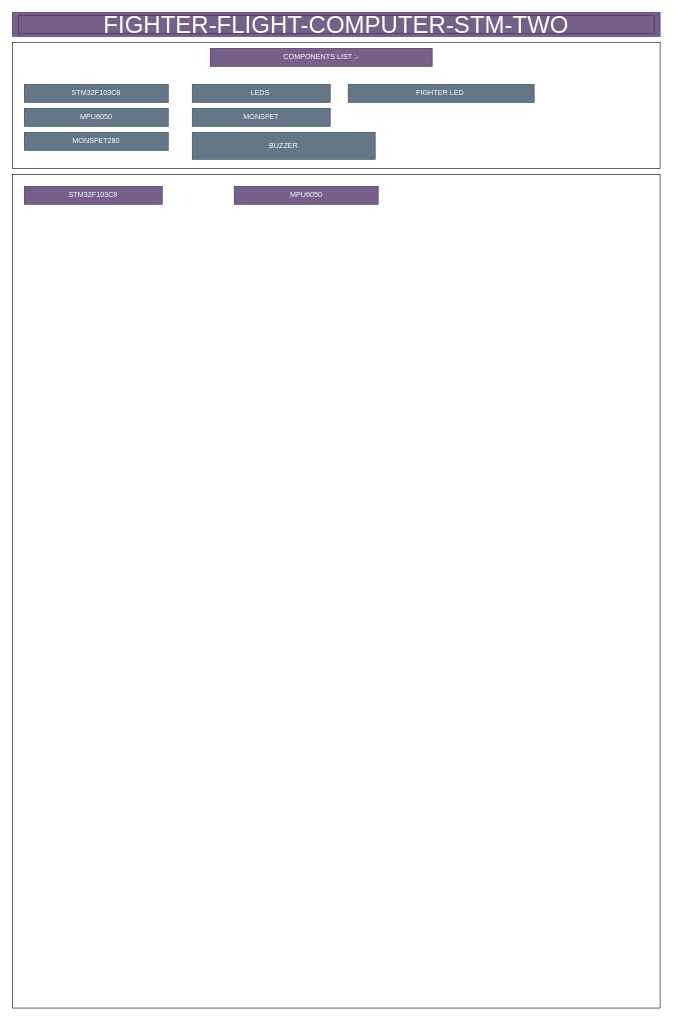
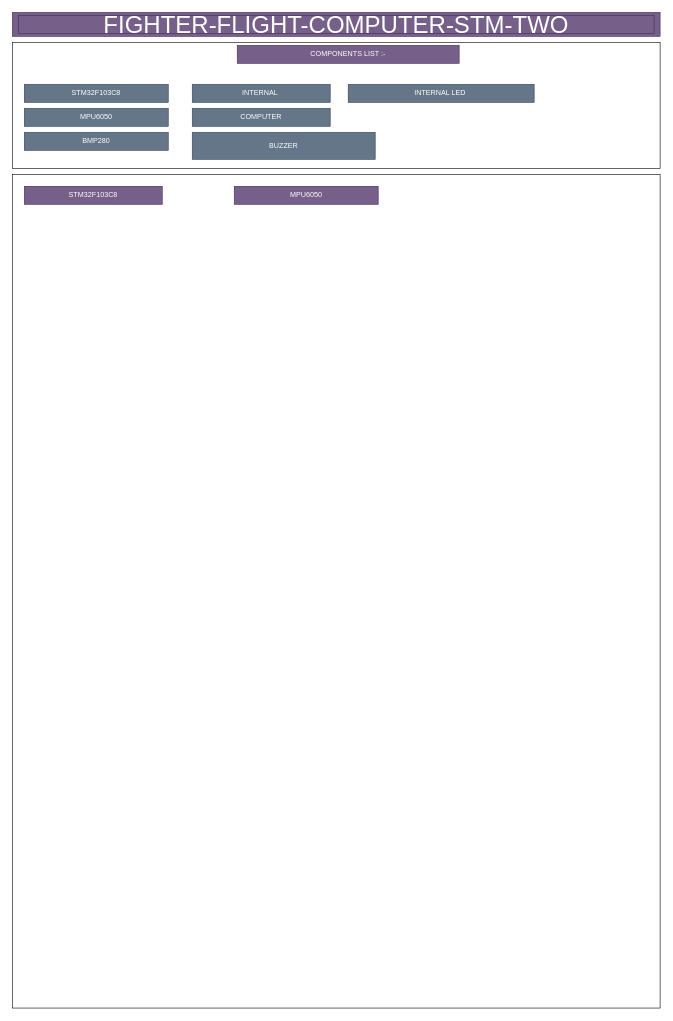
- <mxCell id="5" value="COMPONENTS LIST :-" style="text;html=1;strokeColor=#432D57;fillColor=#76608a;align=center;verticalAlign=middle;whiteSpace=wrap;rounded=0;fontSize=12;fontColor=#ffffff;" vertex="1" parent="1"><mxGeometry x="350" y="80" width="370" height="30" as="geometry" /></mxCell>
+ <mxCell id="5" value="COMPONENTS LIST :-" style="text;html=1;strokeColor=#432D57;fillColor=#76608a;align=center;verticalAlign=middle;whiteSpace=wrap;rounded=0;fontSize=12;fontColor=#ffffff;" vertex="1" parent="1"><mxGeometry x="395" y="75" width="370" height="30" as="geometry" /></mxCell>
- <mxCell id="9" value="LEDS&amp;nbsp;" style="text;html=1;strokeColor=#314354;fillColor=#647687;align=center;verticalAlign=middle;whiteSpace=wrap;rounded=0;fontSize=12;fontColor=#ffffff;" vertex="1" parent="1"><mxGeometry x="320" y="140" width="230" height="30" as="geometry" /></mxCell>
+ <mxCell id="9" value="INTERNAL&amp;nbsp;" style="text;html=1;strokeColor=#314354;fillColor=#647687;align=center;verticalAlign=middle;whiteSpace=wrap;rounded=0;fontSize=12;fontColor=#ffffff;" vertex="1" parent="1"><mxGeometry x="320" y="140" width="230" height="30" as="geometry" /></mxCell>
- <mxCell id="12" value="FIGHTER LED&amp;nbsp;" style="text;html=1;strokeColor=#314354;fillColor=#647687;align=center;verticalAlign=middle;whiteSpace=wrap;rounded=0;fontSize=12;fontColor=#ffffff;" vertex="1" parent="1"><mxGeometry x="580" y="140" width="310" height="30" as="geometry" /></mxCell>
+ <mxCell id="12" value="INTERNAL LED&amp;nbsp;" style="text;html=1;strokeColor=#314354;fillColor=#647687;align=center;verticalAlign=middle;whiteSpace=wrap;rounded=0;fontSize=12;fontColor=#ffffff;" vertex="1" parent="1"><mxGeometry x="580" y="140" width="310" height="30" as="geometry" /></mxCell>
- <mxCell id="10" value="MONSFET" style="text;html=1;strokeColor=#314354;fillColor=#647687;align=center;verticalAlign=middle;whiteSpace=wrap;rounded=0;fontSize=12;fontColor=#ffffff;" vertex="1" parent="1"><mxGeometry x="320" y="180" width="230" height="30" as="geometry" /></mxCell>
+ <mxCell id="10" value="COMPUTER" style="text;html=1;strokeColor=#314354;fillColor=#647687;align=center;verticalAlign=middle;whiteSpace=wrap;rounded=0;fontSize=12;fontColor=#ffffff;" vertex="1" parent="1"><mxGeometry x="320" y="180" width="230" height="30" as="geometry" /></mxCell>
- <mxCell id="8" value="MONSFET280" style="text;html=1;strokeColor=#314354;fillColor=#647687;align=center;verticalAlign=middle;whiteSpace=wrap;rounded=0;fontSize=12;fontColor=#ffffff;" vertex="1" parent="1"><mxGeometry x="40" y="220" width="240" height="30" as="geometry" /></mxCell>
+ <mxCell id="8" value="BMP280" style="text;html=1;strokeColor=#314354;fillColor=#647687;align=center;verticalAlign=middle;whiteSpace=wrap;rounded=0;fontSize=12;fontColor=#ffffff;" vertex="1" parent="1"><mxGeometry x="40" y="220" width="240" height="30" as="geometry" /></mxCell>
